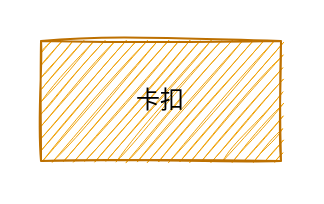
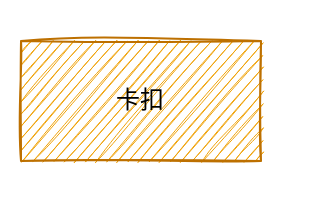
- <mxCell id="2" value="卡扣" style="rounded=0;whiteSpace=wrap;html=1;sketch=1;fillColor=#f0a30a;strokeColor=#BD7000;fontColor=#000000;" vertex="1" parent="1"><mxGeometry x="20" y="20" width="120" height="60" as="geometry" /></mxCell>
+ <mxCell id="2" value="卡扣" style="rounded=0;whiteSpace=wrap;html=1;sketch=1;fillColor=#f0a30a;strokeColor=#BD7000;fontColor=#000000;" vertex="1" parent="1"><mxGeometry x="10" y="20" width="120" height="60" as="geometry" /></mxCell>
